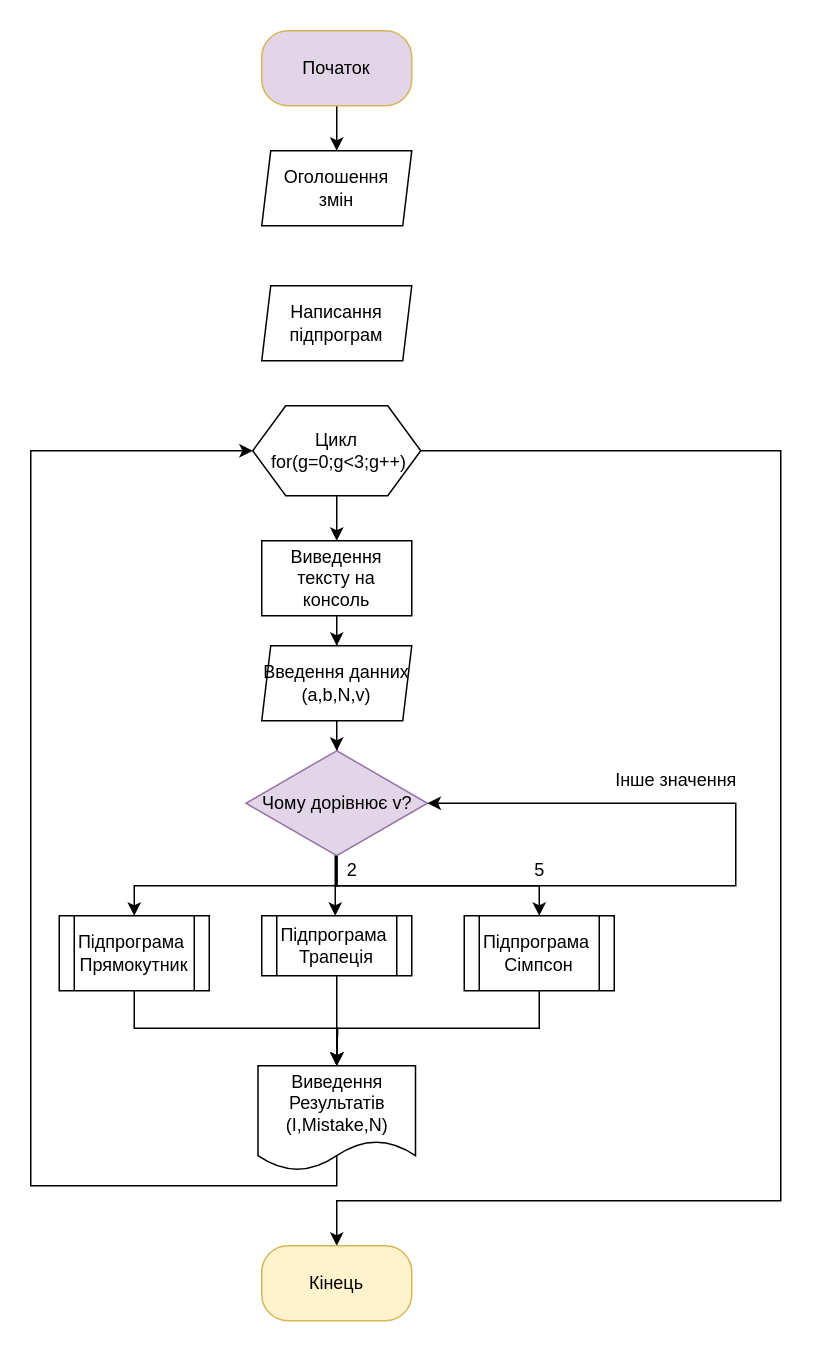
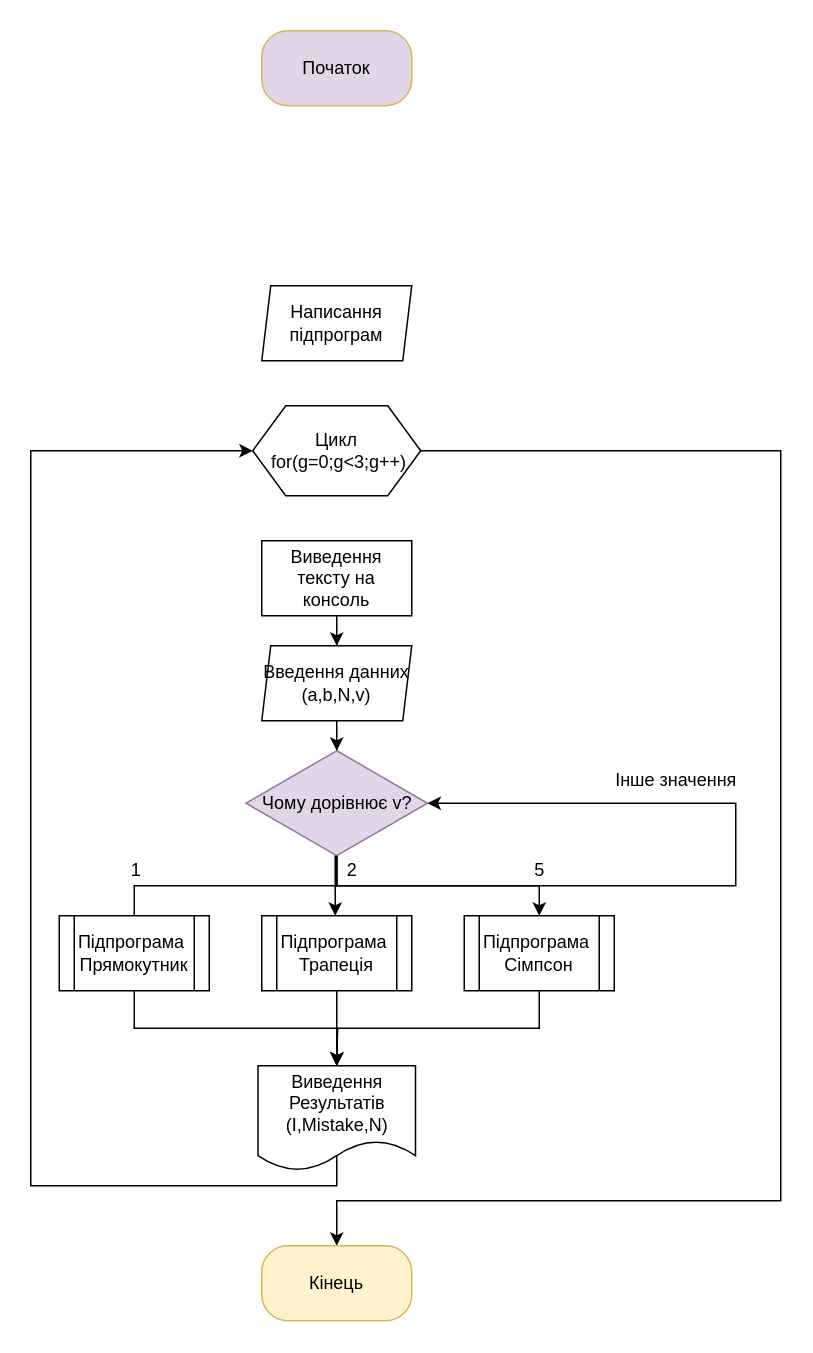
- <mxCell id="2" value="" style="edgeStyle=orthogonalEdgeStyle;rounded=0;orthogonalLoop=1;jettySize=auto;html=1;" parent="1" source="3" target="4" edge="1"><mxGeometry relative="1" as="geometry" /></mxCell>
- <mxCell id="4" value="Оголошення &lt;br&gt;змін" style="shape=parallelogram;perimeter=parallelogramPerimeter;whiteSpace=wrap;html=1;fixedSize=1;size=6;" parent="1" vertex="1"><mxGeometry x="174" y="100" width="100" height="50" as="geometry" /></mxCell>
- <mxCell id="5" value="" style="edgeStyle=orthogonalEdgeStyle;rounded=0;orthogonalLoop=1;jettySize=auto;html=1;" parent="1" source="7" target="9" edge="1"><mxGeometry relative="1" as="geometry" /></mxCell>
+ <mxCell id="22" value="1" style="text;html=1;align=center;verticalAlign=middle;resizable=0;points=[];autosize=1;strokeColor=none;fillColor=none;" parent="1" vertex="1"><mxGeometry x="80" y="570" width="20" height="20" as="geometry" /></mxCell>
- <mxCell id="12" style="edgeStyle=orthogonalEdgeStyle;rounded=0;orthogonalLoop=1;jettySize=auto;html=1;exitX=0.5;exitY=1;exitDx=0;exitDy=0;entryX=0.5;entryY=0;entryDx=0;entryDy=0;" parent="1" source="15" target="17" edge="1"><mxGeometry relative="1" as="geometry"><mxPoint x="223" y="590" as="sourcePoint" /></mxGeometry></mxCell>
+ <mxCell id="12" style="edgeStyle=orthogonalEdgeStyle;rounded=0;orthogonalLoop=1;jettySize=auto;html=1;exitX=0.5;exitY=1;exitDx=0;exitDy=0;entryX=0.5;entryY=0;entryDx=0;entryDy=0;endArrow=none;" parent="1" source="15" target="17" edge="1"><mxGeometry relative="1" as="geometry"><mxPoint x="223" y="590" as="sourcePoint" /></mxGeometry></mxCell>
- <mxCell id="19" value="Підпрограма&amp;nbsp;&lt;br&gt;Трапеція" style="shape=process;whiteSpace=wrap;html=1;backgroundOutline=1;size=0.1;" parent="1" vertex="1"><mxGeometry x="174" y="610" width="100" height="40" as="geometry" /></mxCell>
+ <mxCell id="19" value="Підпрограма&amp;nbsp;&lt;br&gt;Трапеція" style="shape=process;whiteSpace=wrap;html=1;backgroundOutline=1;size=0.1;" parent="1" vertex="1"><mxGeometry x="174" y="610" width="100" height="50" as="geometry" /></mxCell>
